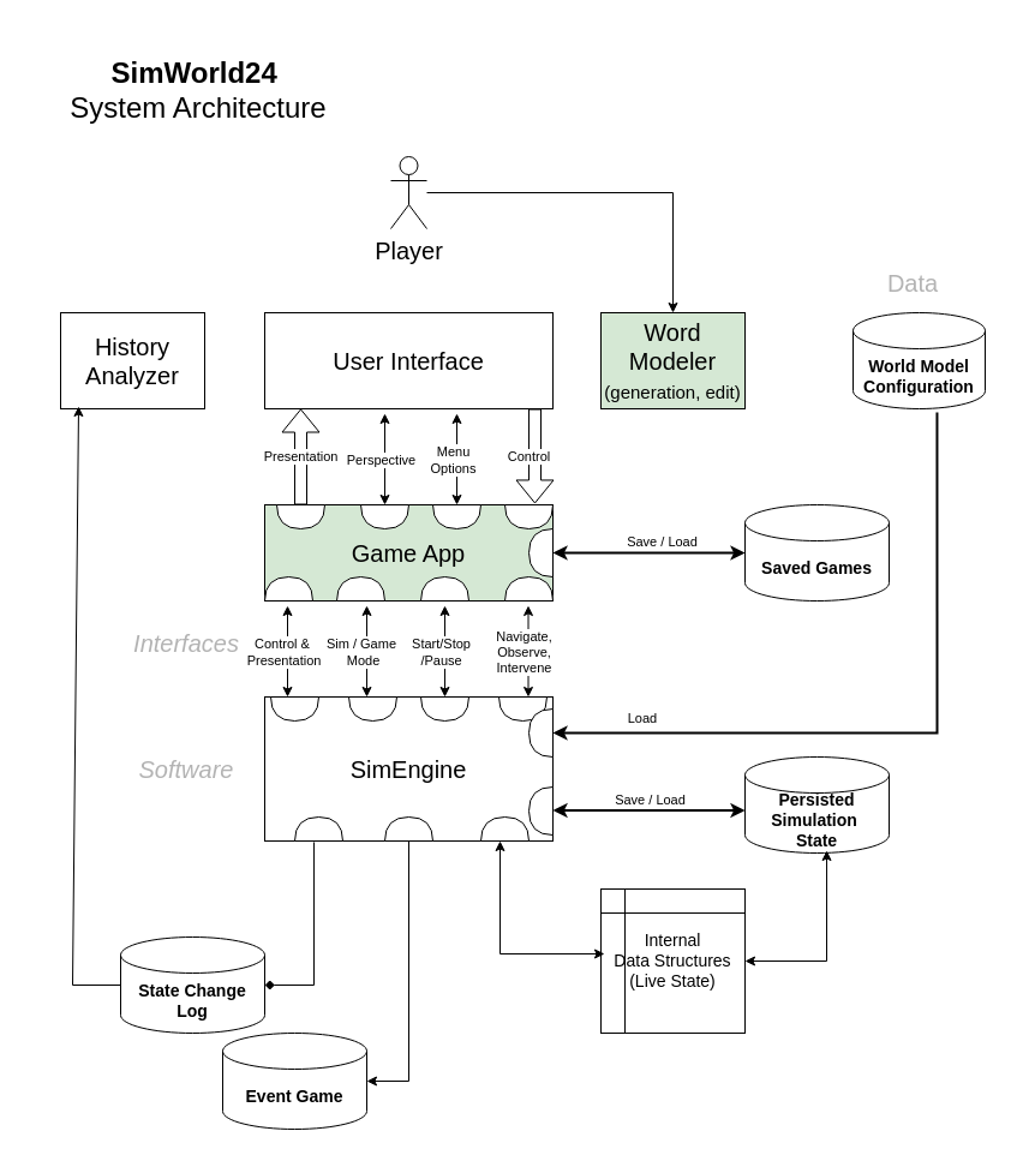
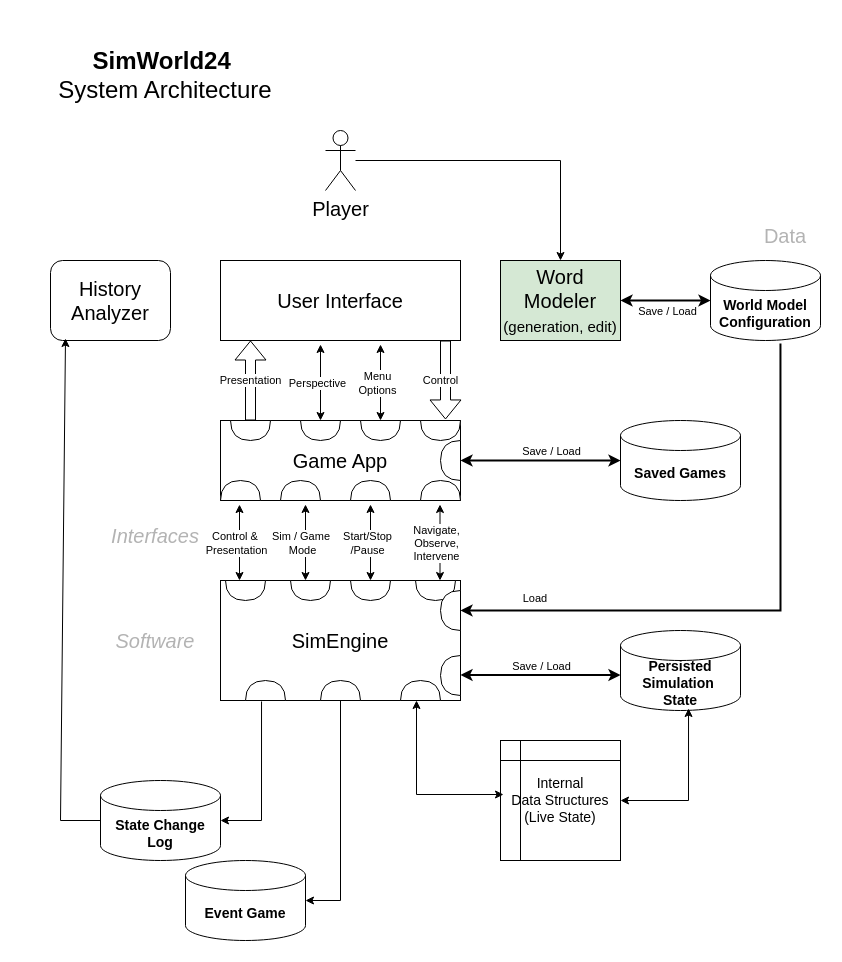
- <mxCell id="12" value="Data" style="text;strokeColor=none;align=center;fillColor=none;html=1;verticalAlign=middle;whiteSpace=wrap;rounded=0;fontSize=20;fontColor=#B3B3B3;" vertex="1" parent="1"><mxGeometry x="730" y="220" width="60" height="30" as="geometry" /></mxCell>
+ <mxCell id="12" value="Data" style="text;strokeColor=none;align=center;fillColor=none;html=1;verticalAlign=middle;whiteSpace=wrap;rounded=0;fontSize=20;fontColor=#B3B3B3;" vertex="1" parent="1"><mxGeometry x="755" y="220" width="60" height="30" as="geometry" /></mxCell>
- <mxCell id="41" value="History Analyzer" style="rounded=0;whiteSpace=wrap;html=1;fontSize=20;" vertex="1" parent="1"><mxGeometry x="50" y="260" width="120" height="80" as="geometry" /></mxCell>
+ <mxCell id="41" value="History Analyzer" style="whiteSpace=wrap;html=1;fontSize=20;rounded=1;" vertex="1" parent="1"><mxGeometry x="50" y="260" width="120" height="80" as="geometry" /></mxCell>
+ <mxCell id="21" value="" style="endArrow=classic;startArrow=classic;html=1;rounded=0;entryX=0;entryY=0.5;entryDx=0;entryDy=0;entryPerimeter=0;exitX=1;exitY=0.5;exitDx=0;exitDy=0;strokeWidth=2;" edge="1" parent="1" source="19" target="18"><mxGeometry width="50" height="50" relative="1" as="geometry"><mxPoint x="530" y="450" as="sourcePoint" /><mxPoint x="580" y="400" as="targetPoint" /></mxGeometry></mxCell>
+ <mxCell id="22" value="Save / Load" style="edgeLabel;html=1;align=center;verticalAlign=middle;resizable=0;points=[];" vertex="1" connectable="0" parent="21"><mxGeometry x="0.225" y="-3" relative="1" as="geometry"><mxPoint x="-9" y="7" as="offset" /></mxGeometry></mxCell>
- <mxCell id="6" value="Game App" style="rounded=0;whiteSpace=wrap;html=1;fontSize=20;fillColor=#d5e8d4;" vertex="1" parent="1"><mxGeometry x="220" y="420" width="240" height="80" as="geometry" /></mxCell>
+ <mxCell id="6" value="Game App" style="rounded=0;whiteSpace=wrap;html=1;fontSize=20;" vertex="1" parent="1"><mxGeometry x="220" y="420" width="240" height="80" as="geometry" /></mxCell>
- <mxCell id="38" value="" style="endArrow=diamond;html=1;rounded=0;exitX=0.171;exitY=1.008;exitDx=0;exitDy=0;exitPerimeter=0;entryX=1;entryY=0.5;entryDx=0;entryDy=0;entryPerimeter=0;" edge="1" parent="1" source="3" target="10"><mxGeometry width="50" height="50" relative="1" as="geometry"><mxPoint x="360" y="800" as="sourcePoint" /><mxPoint x="410" y="750" as="targetPoint" /><Array as="points"><mxPoint x="261" y="820" /></Array></mxGeometry></mxCell>
+ <mxCell id="38" value="" style="endArrow=classic;html=1;rounded=0;exitX=0.171;exitY=1.008;exitDx=0;exitDy=0;exitPerimeter=0;entryX=1;entryY=0.5;entryDx=0;entryDy=0;entryPerimeter=0;" edge="1" parent="1" source="3" target="10"><mxGeometry width="50" height="50" relative="1" as="geometry"><mxPoint x="360" y="800" as="sourcePoint" /><mxPoint x="410" y="750" as="targetPoint" /><Array as="points"><mxPoint x="261" y="820" /></Array></mxGeometry></mxCell>
